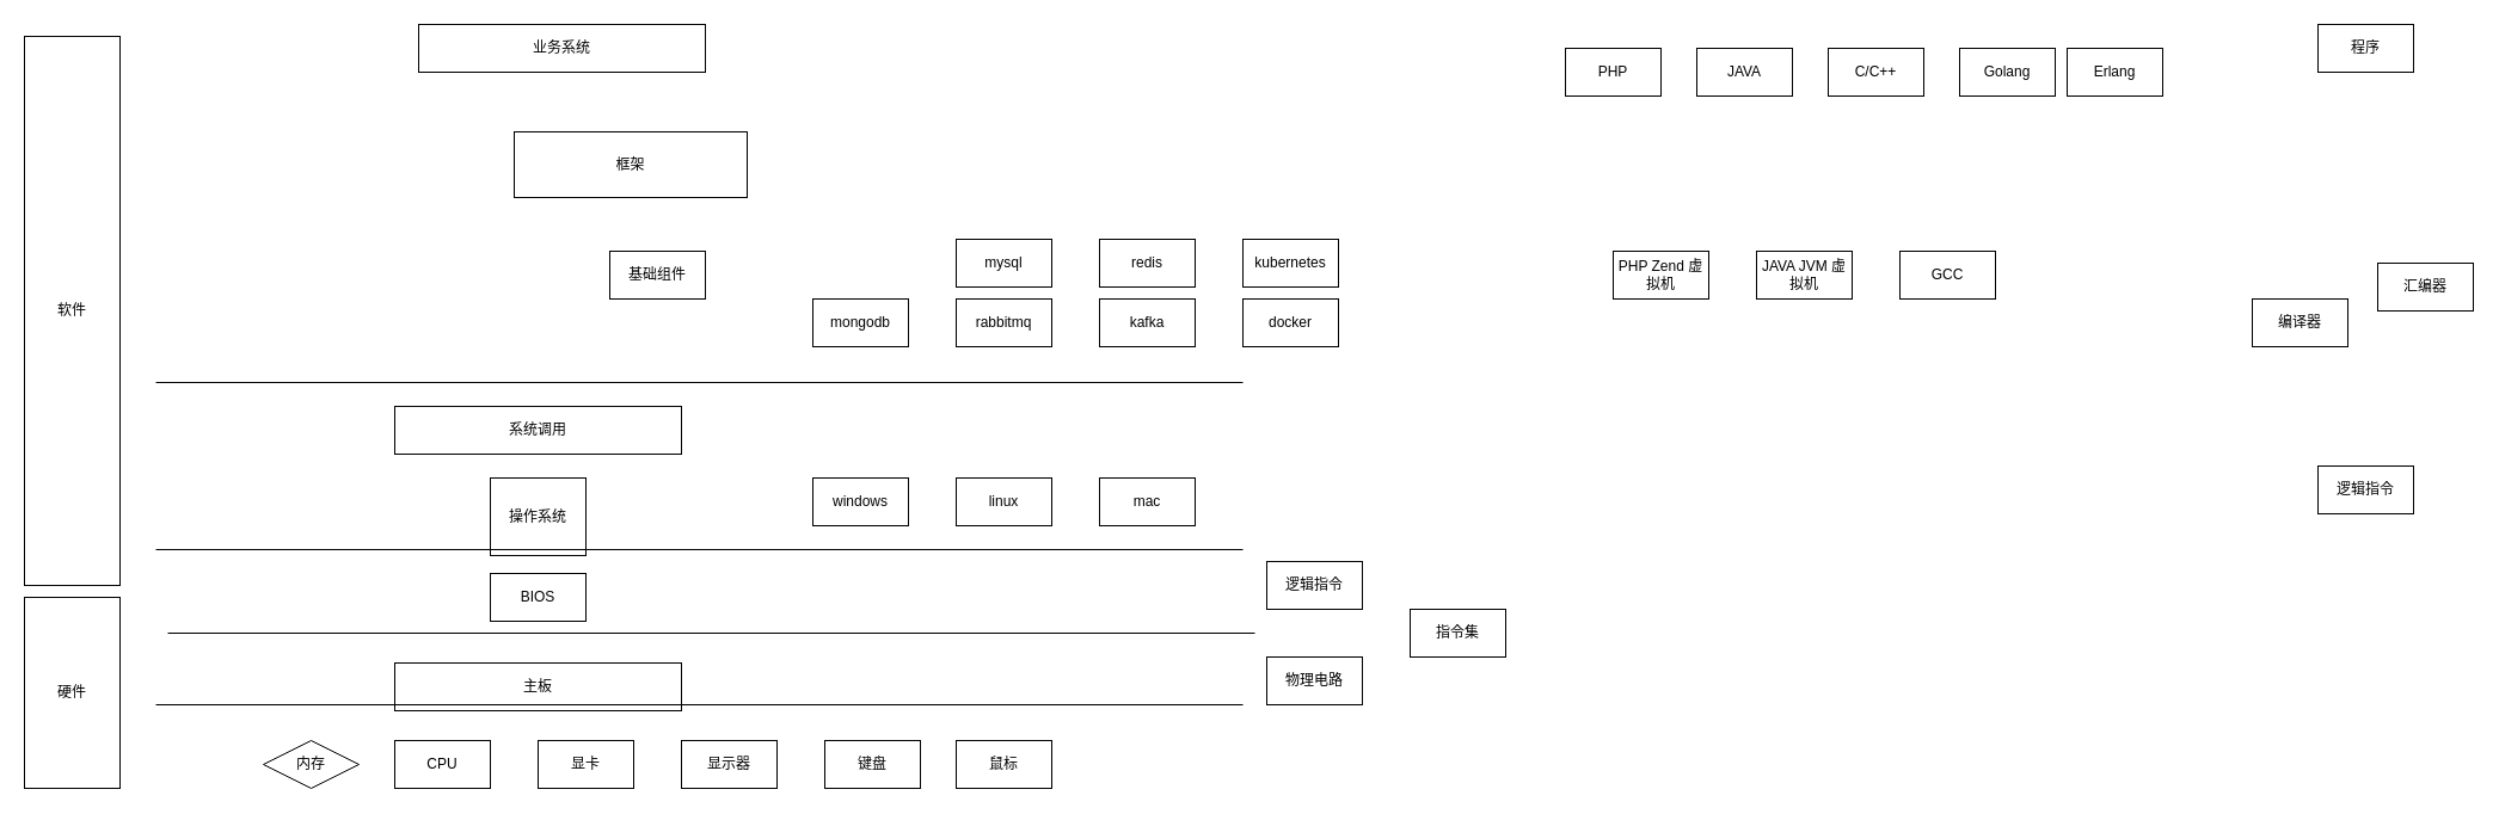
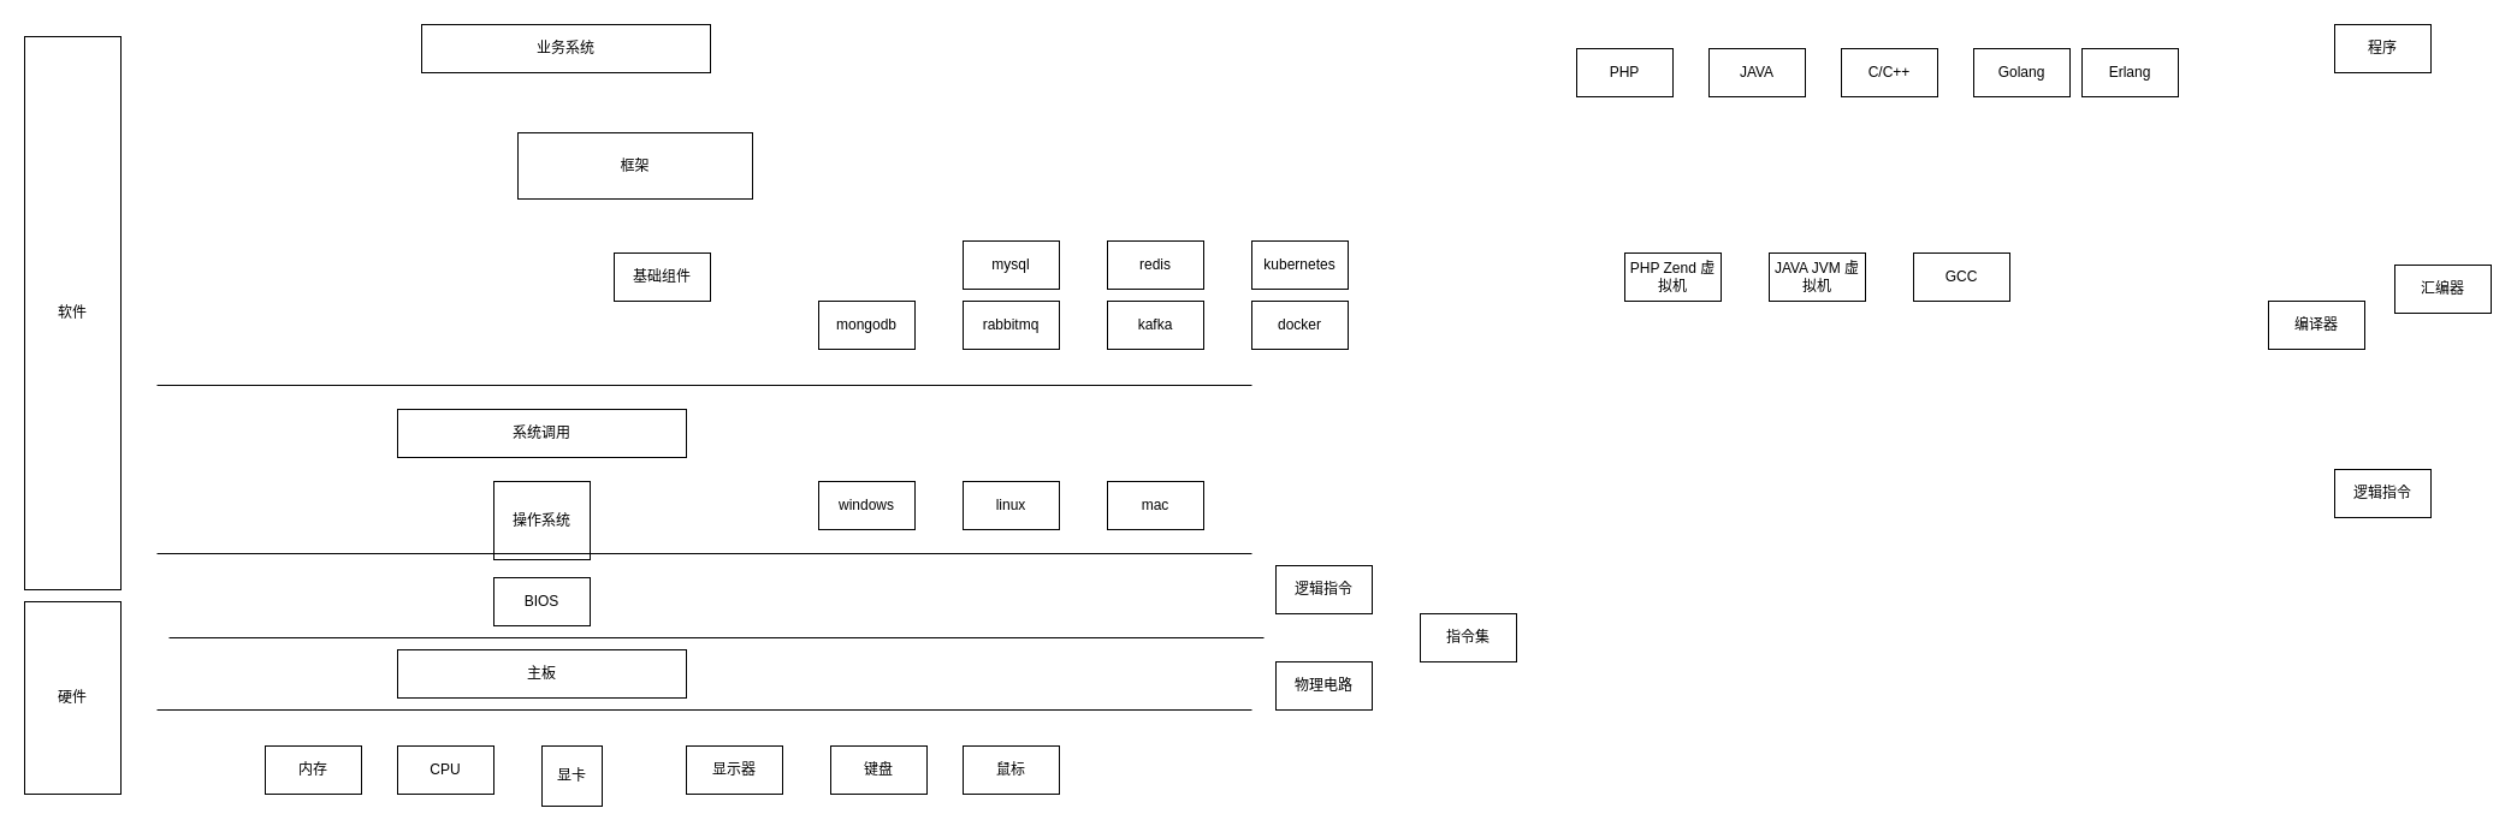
- <mxCell id="15" value="主板" style="rounded=0;whiteSpace=wrap;html=1;fillColor=none;" vertex="1" parent="1"><mxGeometry x="330" y="555" width="240" height="40" as="geometry" /></mxCell>
+ <mxCell id="15" value="主板" style="rounded=0;whiteSpace=wrap;html=1;fillColor=none;" vertex="1" parent="1"><mxGeometry x="330" y="540" width="240" height="40" as="geometry" /></mxCell>
- <mxCell id="45" value="内存" style="rhombus;whiteSpace=wrap;html=1;fillColor=none;" vertex="1" parent="1"><mxGeometry x="220" y="620" width="80" height="40" as="geometry" /></mxCell>
+ <mxCell id="45" value="内存" style="rounded=0;whiteSpace=wrap;html=1;fillColor=none;" vertex="1" parent="1"><mxGeometry x="220" y="620" width="80" height="40" as="geometry" /></mxCell>
- <mxCell id="18" value="显卡" style="rounded=0;whiteSpace=wrap;html=1;fillColor=none;" vertex="1" parent="1"><mxGeometry x="450" y="620" width="80" height="40" as="geometry" /></mxCell>
+ <mxCell id="18" value="显卡" style="rounded=0;whiteSpace=wrap;html=1;fillColor=none;" vertex="1" parent="1"><mxGeometry x="450" y="620" width="50" height="50" as="geometry" /></mxCell>
